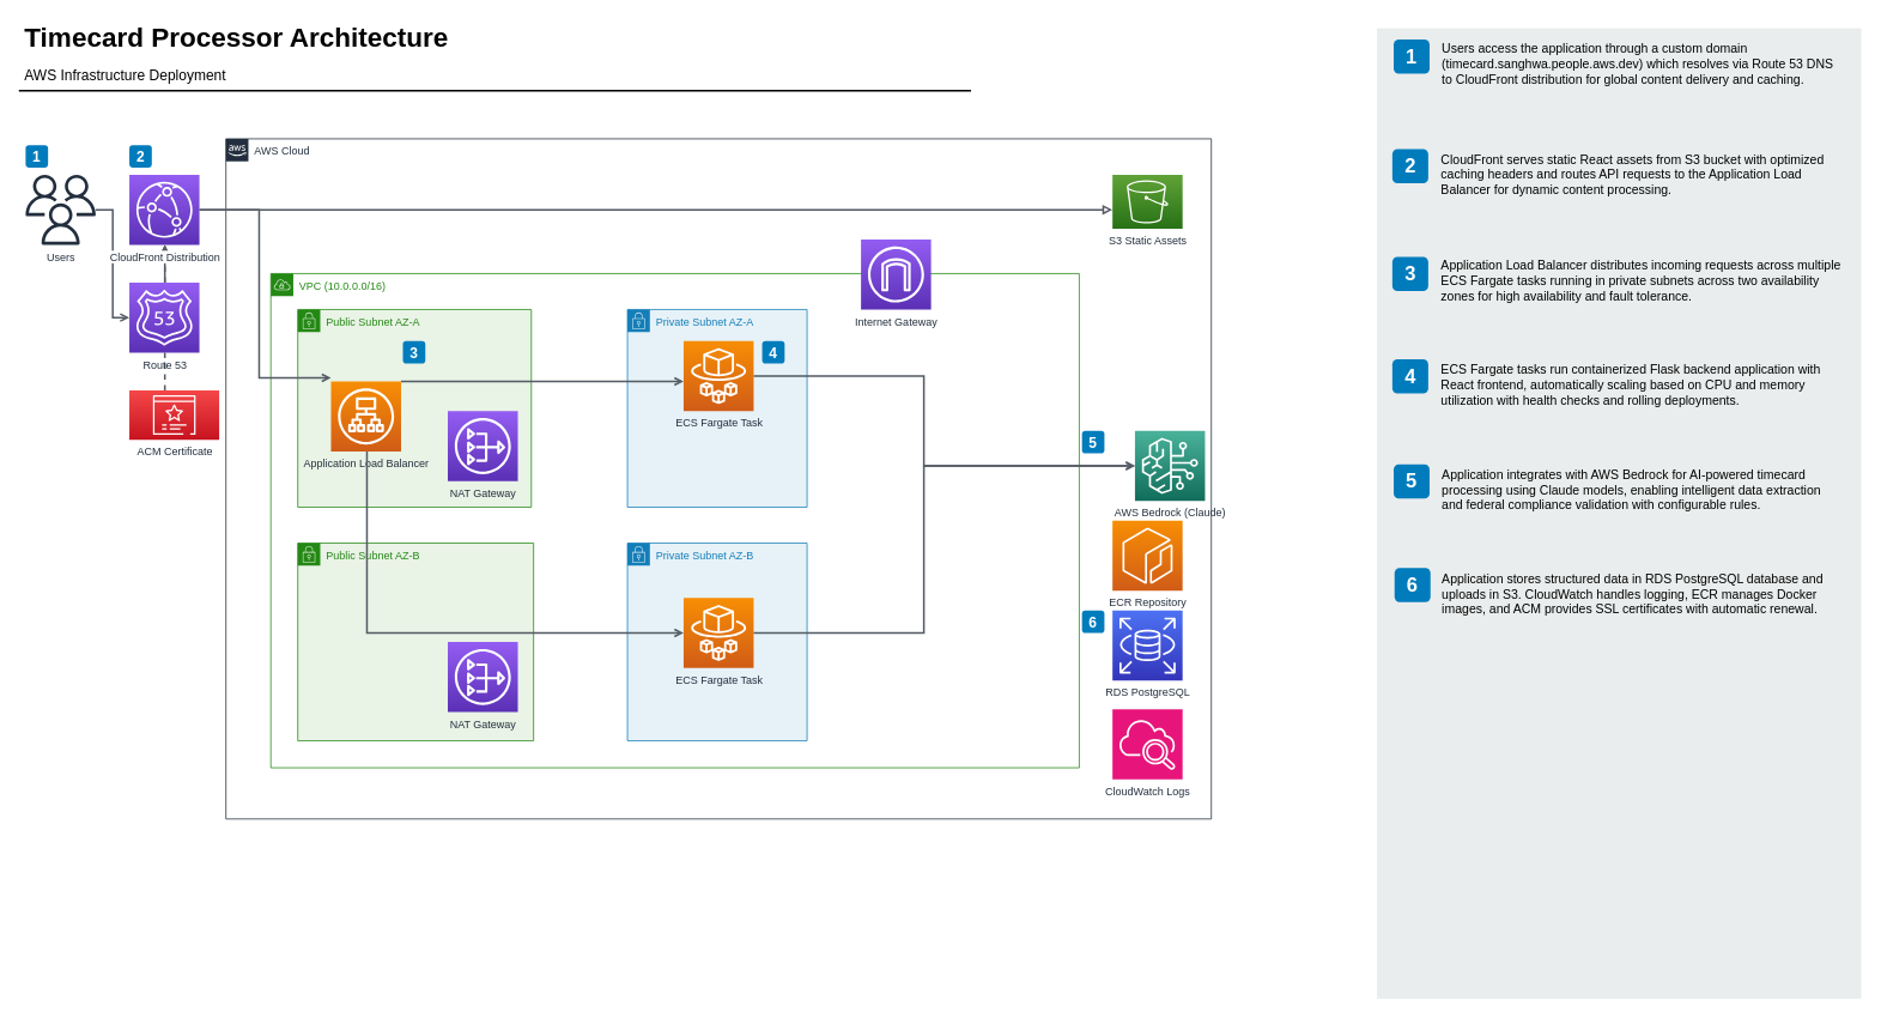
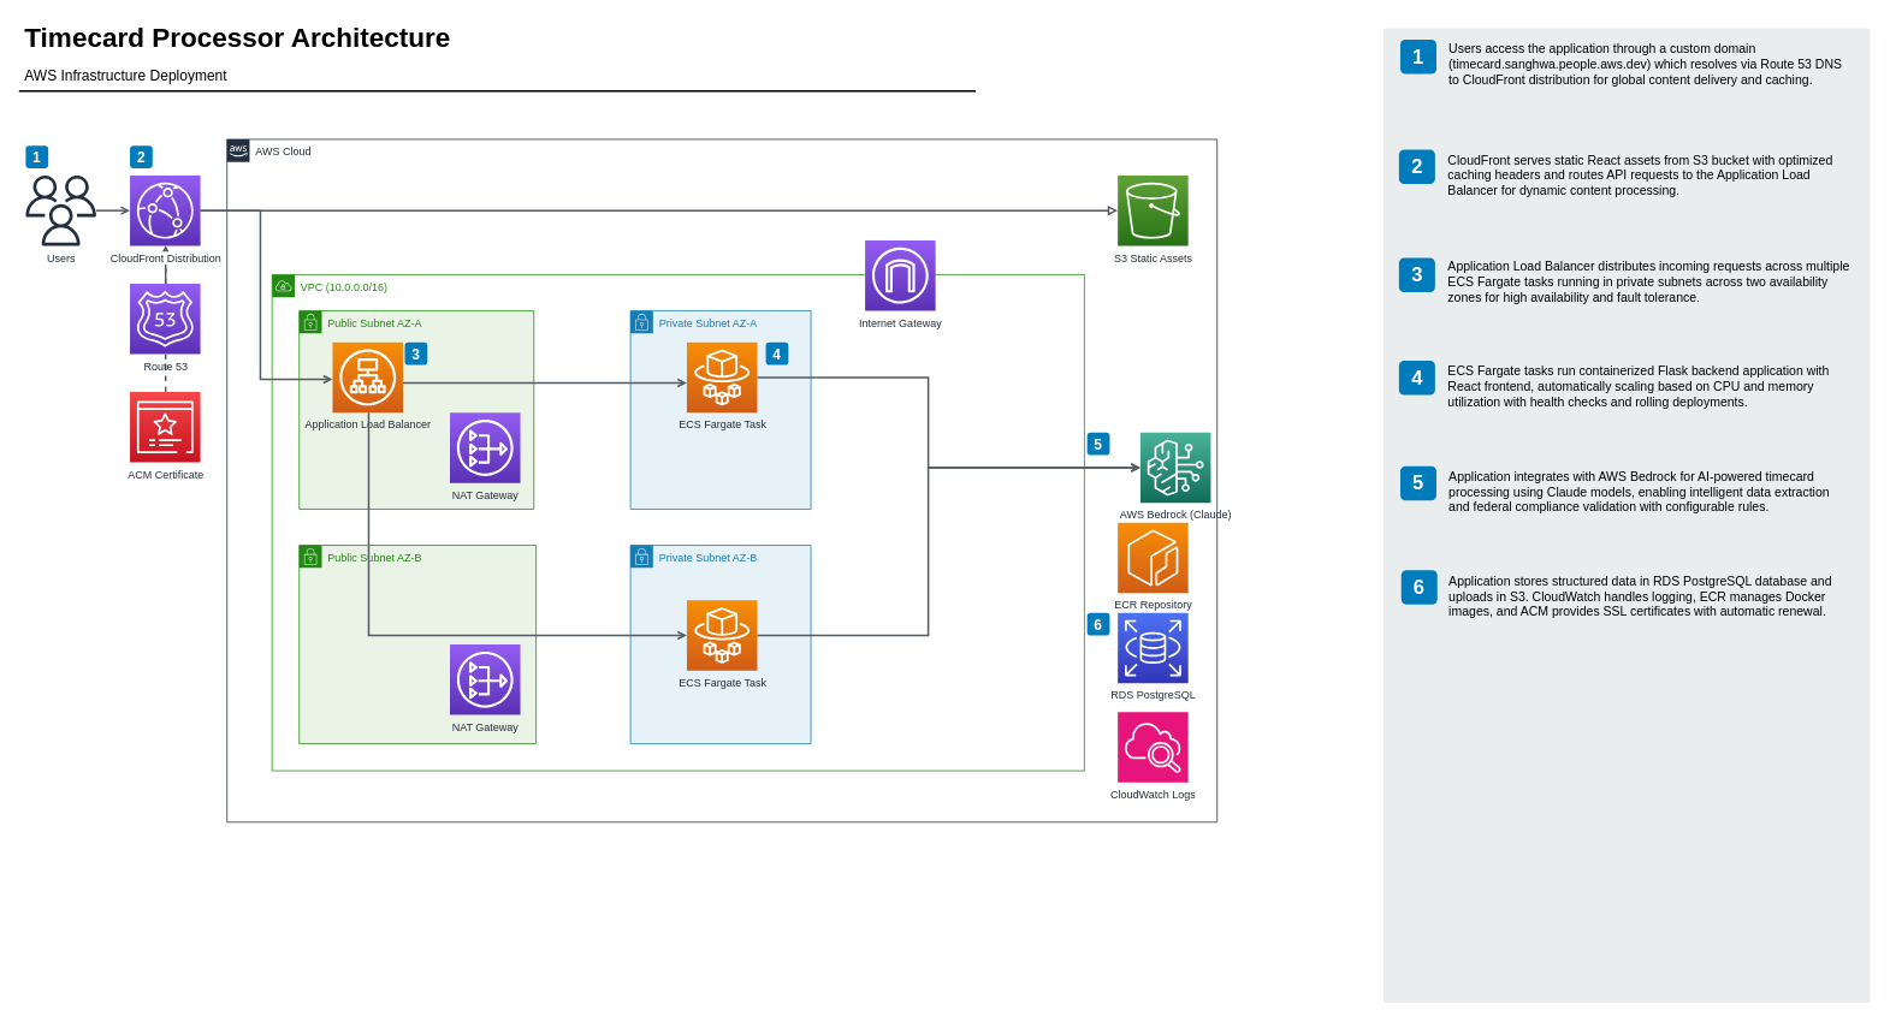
- <mxCell id="19" value="S3 Static Assets" style="outlineConnect=0;fontColor=#232F3E;gradientColor=#60A337;gradientDirection=north;fillColor=#277116;strokeColor=#ffffff;dashed=0;verticalLabelPosition=bottom;verticalAlign=top;align=center;html=1;fontSize=12;fontStyle=0;aspect=fixed;shape=mxgraph.aws4.resourceIcon;resIcon=mxgraph.aws4.s3;labelBackgroundColor=none;" parent="2" vertex="1"><mxGeometry x="987" y="40" width="78" height="60" as="geometry" /></mxCell>
+ <mxCell id="19" value="S3 Static Assets" style="outlineConnect=0;fontColor=#232F3E;gradientColor=#60A337;gradientDirection=north;fillColor=#277116;strokeColor=#ffffff;dashed=0;verticalLabelPosition=bottom;verticalAlign=top;align=center;html=1;fontSize=12;fontStyle=0;aspect=fixed;shape=mxgraph.aws4.resourceIcon;resIcon=mxgraph.aws4.s3;labelBackgroundColor=none;" parent="2" vertex="1"><mxGeometry x="987" y="40" width="78" height="78" as="geometry" /></mxCell>
- <mxCell id="30" style="edgeStyle=elbowEdgeStyle;rounded=0;orthogonalLoop=1;jettySize=auto;html=1;endArrow=open;endFill=0;strokeColor=#545B64;strokeWidth=2;fontSize=14;" parent="1" source="29" target="49" edge="1"><mxGeometry relative="1" as="geometry" /></mxCell>
+ <mxCell id="30" style="edgeStyle=elbowEdgeStyle;rounded=0;orthogonalLoop=1;jettySize=auto;html=1;endArrow=open;endFill=0;strokeColor=#545B64;strokeWidth=2;fontSize=14;" parent="1" source="29" target="50" edge="1"><mxGeometry relative="1" as="geometry" /></mxCell>
- <mxCell id="28" value="ACM Certificate" style="outlineConnect=0;fontColor=#232F3E;gradientColor=#F54749;gradientDirection=north;fillColor=#C7131F;strokeColor=#ffffff;dashed=0;verticalLabelPosition=bottom;verticalAlign=top;align=center;html=1;fontSize=12;fontStyle=0;aspect=fixed;shape=mxgraph.aws4.resourceIcon;resIcon=mxgraph.aws4.certificate_manager_3;labelBackgroundColor=none;" parent="1" vertex="1"><mxGeometry x="143.5" y="434" width="100" height="55" as="geometry" /></mxCell>
+ <mxCell id="28" value="ACM Certificate" style="outlineConnect=0;fontColor=#232F3E;gradientColor=#F54749;gradientDirection=north;fillColor=#C7131F;strokeColor=#ffffff;dashed=0;verticalLabelPosition=bottom;verticalAlign=top;align=center;html=1;fontSize=12;fontStyle=0;aspect=fixed;shape=mxgraph.aws4.resourceIcon;resIcon=mxgraph.aws4.certificate_manager_3;labelBackgroundColor=none;" parent="1" vertex="1"><mxGeometry x="143.5" y="434" width="78" height="78" as="geometry" /></mxCell>
- <mxCell id="8" value="Application Load Balancer" style="outlineConnect=0;fontColor=#232F3E;gradientColor=#F78E04;gradientDirection=north;fillColor=#D05C17;strokeColor=#ffffff;dashed=0;verticalLabelPosition=bottom;verticalAlign=top;align=center;html=1;fontSize=12;fontStyle=0;aspect=fixed;shape=mxgraph.aws4.resourceIcon;resIcon=mxgraph.aws4.application_load_balancer;labelBackgroundColor=none;" parent="7" vertex="1"><mxGeometry x="37" y="80" width="78" height="78" as="geometry" /></mxCell>
+ <mxCell id="8" value="Application Load Balancer" style="outlineConnect=0;fontColor=#232F3E;gradientColor=#F78E04;gradientDirection=north;fillColor=#D05C17;strokeColor=#ffffff;dashed=0;verticalLabelPosition=bottom;verticalAlign=top;align=center;html=1;fontSize=12;fontStyle=0;aspect=fixed;shape=mxgraph.aws4.resourceIcon;resIcon=mxgraph.aws4.application_load_balancer;labelBackgroundColor=none;" parent="7" vertex="1"><mxGeometry x="37" y="35" width="78" height="78" as="geometry" /></mxCell>
